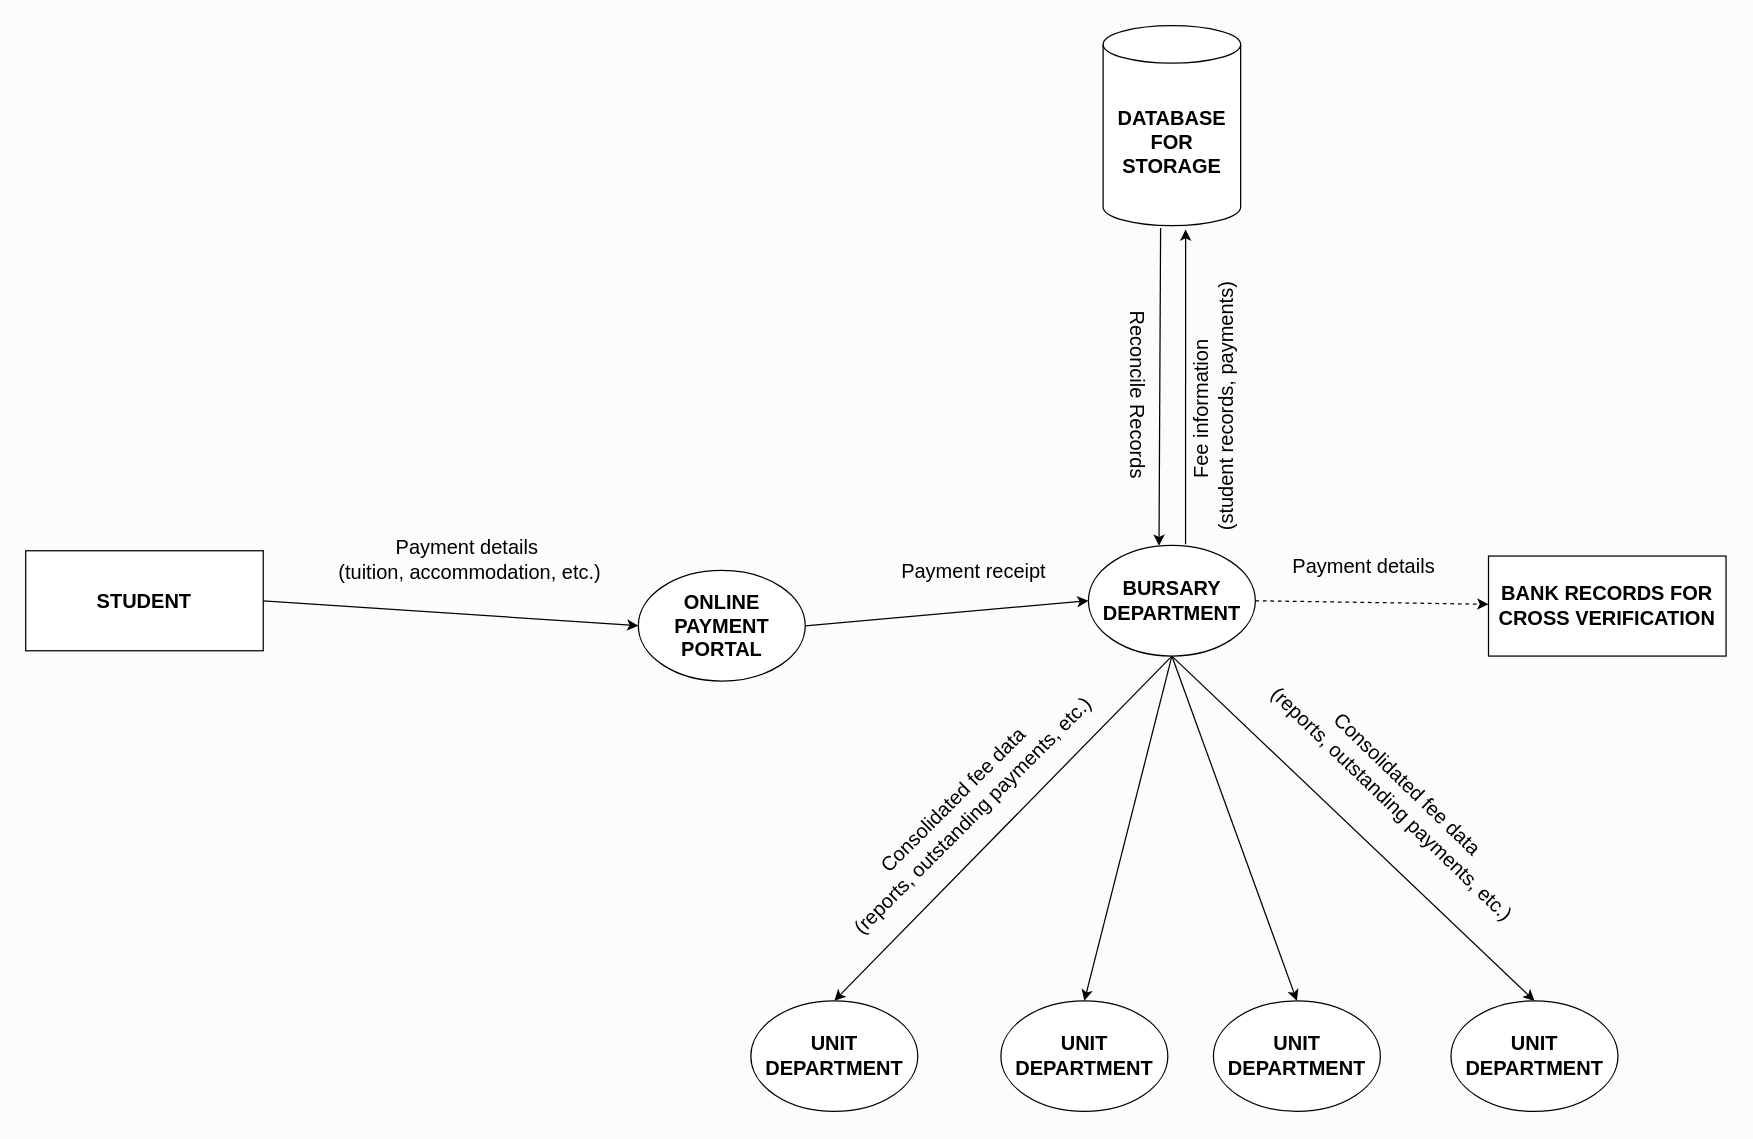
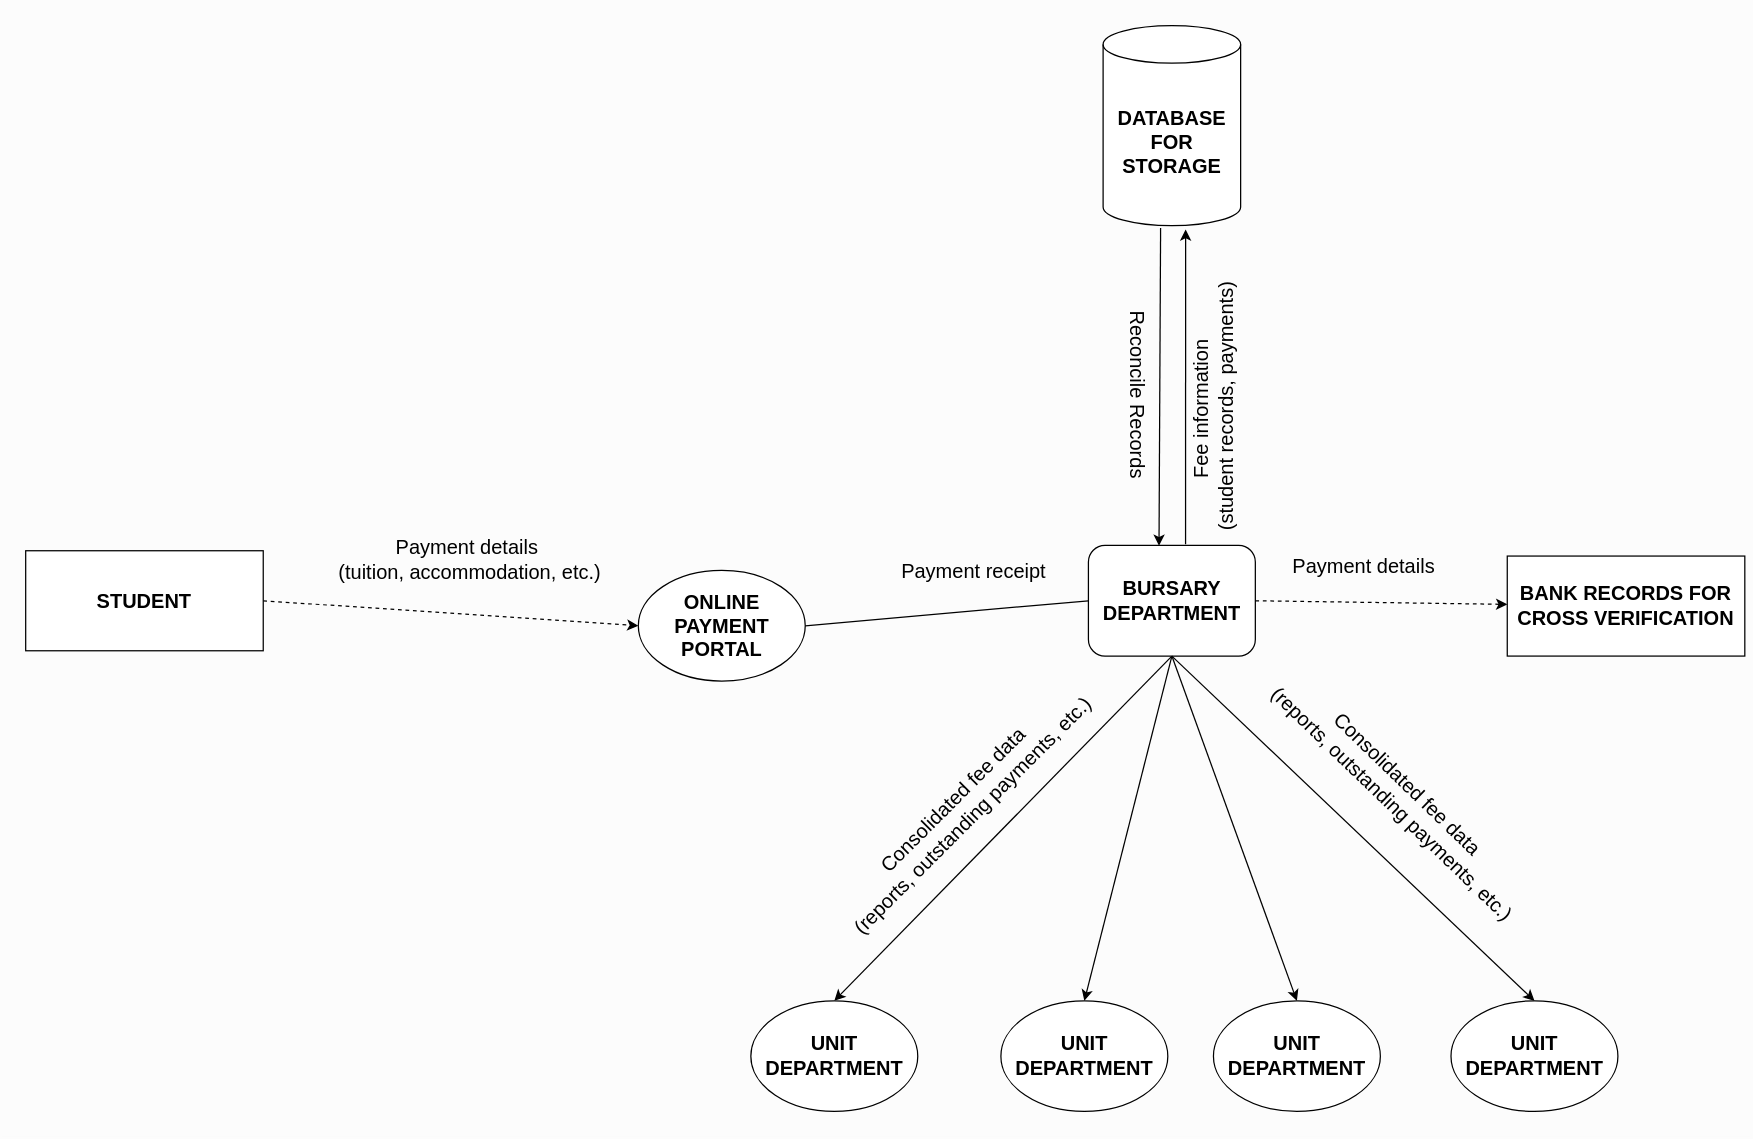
- <mxCell id="7" value="&lt;span style=&quot;font-size: 16px; font-weight: 700;&quot;&gt;BURSARY DEPARTMENT&lt;/span&gt;" style="ellipse;whiteSpace=wrap;html=1;" parent="1" vertex="1"><mxGeometry x="870" y="435.75" width="133.5" height="88.5" as="geometry" /></mxCell>
+ <mxCell id="7" value="&lt;span style=&quot;font-size: 16px; font-weight: 700;&quot;&gt;BURSARY DEPARTMENT&lt;/span&gt;" style="whiteSpace=wrap;html=1;rounded=1;" parent="1" vertex="1"><mxGeometry x="870" y="435.75" width="133.5" height="88.5" as="geometry" /></mxCell>
- <mxCell id="6" value="" style="endArrow=classic;html=1;rounded=0;exitX=1;exitY=0.5;exitDx=0;exitDy=0;entryX=0;entryY=0.5;entryDx=0;entryDy=0;" parent="1" edge="1" target="7" source="5"><mxGeometry width="50" height="50" relative="1" as="geometry"><mxPoint x="690" y="479.5" as="sourcePoint" /><mxPoint x="860" y="480" as="targetPoint" /></mxGeometry></mxCell>
+ <mxCell id="6" value="" style="endArrow=none;html=1;rounded=0;exitX=1;exitY=0.5;exitDx=0;exitDy=0;entryX=0;entryY=0.5;entryDx=0;entryDy=0;" parent="1" edge="1" target="7" source="5"><mxGeometry width="50" height="50" relative="1" as="geometry"><mxPoint x="690" y="479.5" as="sourcePoint" /><mxPoint x="860" y="480" as="targetPoint" /></mxGeometry></mxCell>
- <mxCell id="9" value="&lt;b&gt;&lt;font style=&quot;font-size: 16px;&quot;&gt;BANK RECORDS FOR CROSS VERIFICATION&lt;/font&gt;&lt;/b&gt;" style="rounded=0;whiteSpace=wrap;html=1;" parent="1" vertex="1"><mxGeometry x="1190" y="444.25" width="190" height="80" as="geometry" /></mxCell>
+ <mxCell id="9" value="&lt;b&gt;&lt;font style=&quot;font-size: 16px;&quot;&gt;BANK RECORDS FOR CROSS VERIFICATION&lt;/font&gt;&lt;/b&gt;" style="rounded=0;whiteSpace=wrap;html=1;" parent="1" vertex="1"><mxGeometry x="1205" y="444.25" width="190" height="80" as="geometry" /></mxCell>
- <mxCell id="3" value="" style="endArrow=classic;html=1;rounded=0;entryX=0;entryY=0.5;entryDx=0;entryDy=0;exitX=1;exitY=0.5;exitDx=0;exitDy=0;" parent="1" edge="1" target="5" source="2"><mxGeometry width="50" height="50" relative="1" as="geometry"><mxPoint x="230" y="480" as="sourcePoint" /><mxPoint x="530" y="480" as="targetPoint" /></mxGeometry></mxCell>
+ <mxCell id="3" value="" style="endArrow=classic;html=1;rounded=0;entryX=0;entryY=0.5;entryDx=0;entryDy=0;exitX=1;exitY=0.5;exitDx=0;exitDy=0;dashed=1;" parent="1" edge="1" target="5" source="2"><mxGeometry width="50" height="50" relative="1" as="geometry"><mxPoint x="230" y="480" as="sourcePoint" /><mxPoint x="530" y="480" as="targetPoint" /></mxGeometry></mxCell>
